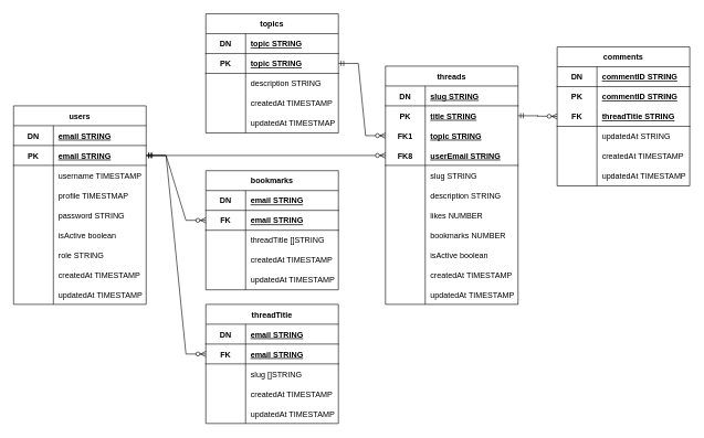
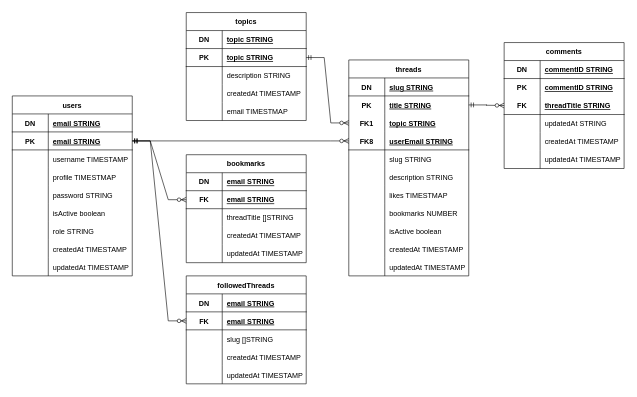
- <mxCell id="45" value="updatedAt TIMESTMAP" style="shape=partialRectangle;connectable=0;fillColor=none;top=0;left=0;bottom=0;right=0;align=left;spacingLeft=6;overflow=hidden;" vertex="1" parent="43"><mxGeometry x="60" width="140" height="30" as="geometry"><mxRectangle width="140" height="30" as="alternateBounds" /></mxGeometry></mxCell>
+ <mxCell id="45" value="email TIMESTMAP" style="shape=partialRectangle;connectable=0;fillColor=none;top=0;left=0;bottom=0;right=0;align=left;spacingLeft=6;overflow=hidden;" vertex="1" parent="43"><mxGeometry x="60" width="140" height="30" as="geometry"><mxRectangle width="140" height="30" as="alternateBounds" /></mxGeometry></mxCell>
- <mxCell id="67" value="likes NUMBER" style="shape=partialRectangle;connectable=0;fillColor=none;top=0;left=0;bottom=0;right=0;align=left;spacingLeft=6;overflow=hidden;" vertex="1" parent="65"><mxGeometry x="60" width="140" height="30" as="geometry"><mxRectangle width="140" height="30" as="alternateBounds" /></mxGeometry></mxCell>
+ <mxCell id="67" value="likes TIMESTMAP" style="shape=partialRectangle;connectable=0;fillColor=none;top=0;left=0;bottom=0;right=0;align=left;spacingLeft=6;overflow=hidden;" vertex="1" parent="65"><mxGeometry x="60" width="140" height="30" as="geometry"><mxRectangle width="140" height="30" as="alternateBounds" /></mxGeometry></mxCell>
- <mxCell id="119" value="threadTitle" style="shape=table;startSize=30;container=1;collapsible=1;childLayout=tableLayout;fixedRows=1;rowLines=0;fontStyle=1;align=center;resizeLast=1;" vertex="1" parent="1"><mxGeometry x="310" y="459" width="200" height="180" as="geometry" /></mxCell>
+ <mxCell id="119" value="followedThreads" style="shape=table;startSize=30;container=1;collapsible=1;childLayout=tableLayout;fixedRows=1;rowLines=0;fontStyle=1;align=center;resizeLast=1;" vertex="1" parent="1"><mxGeometry x="310" y="459" width="200" height="180" as="geometry" /></mxCell>
